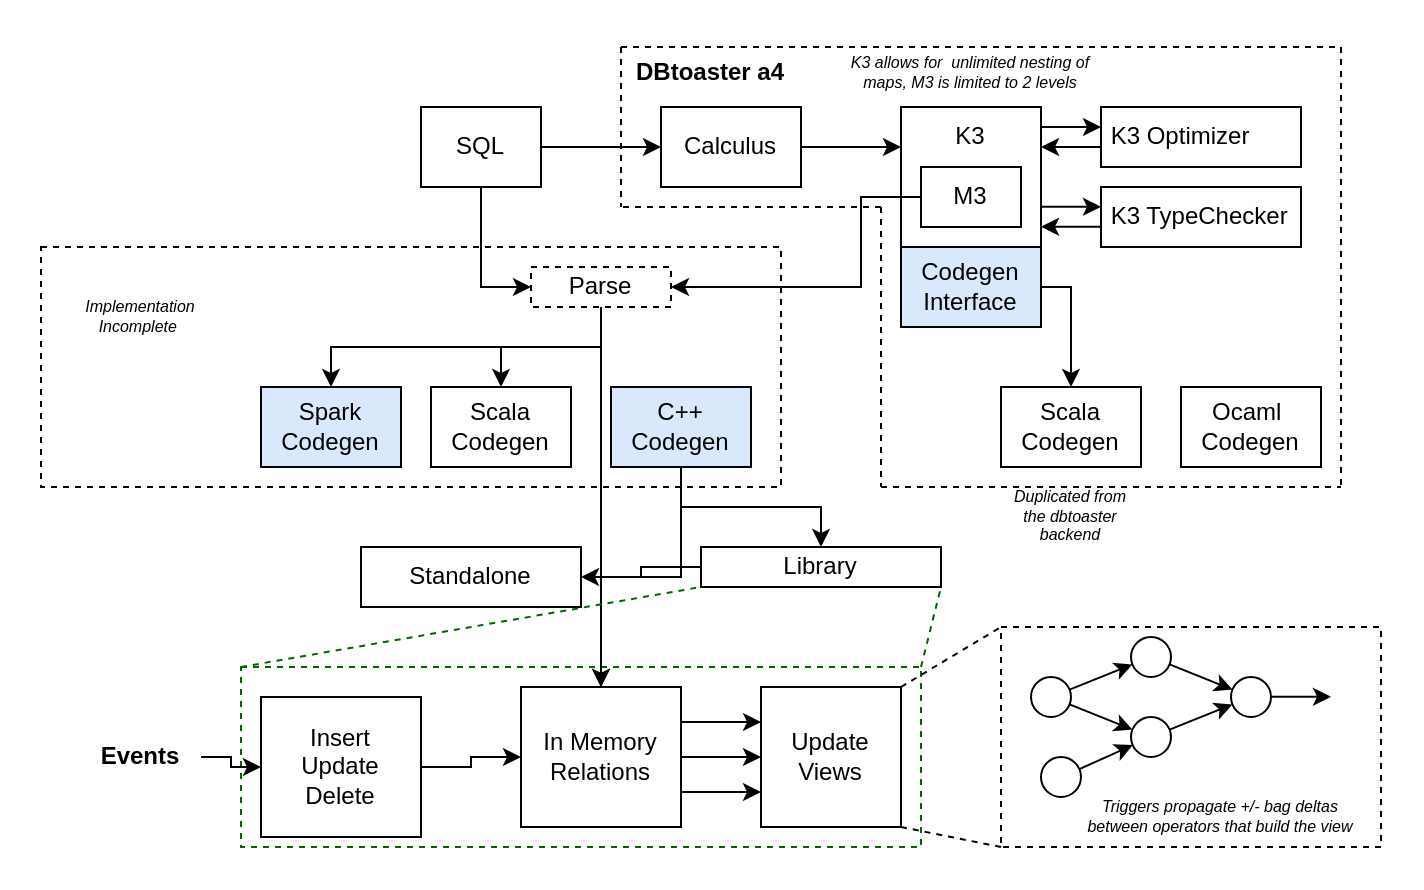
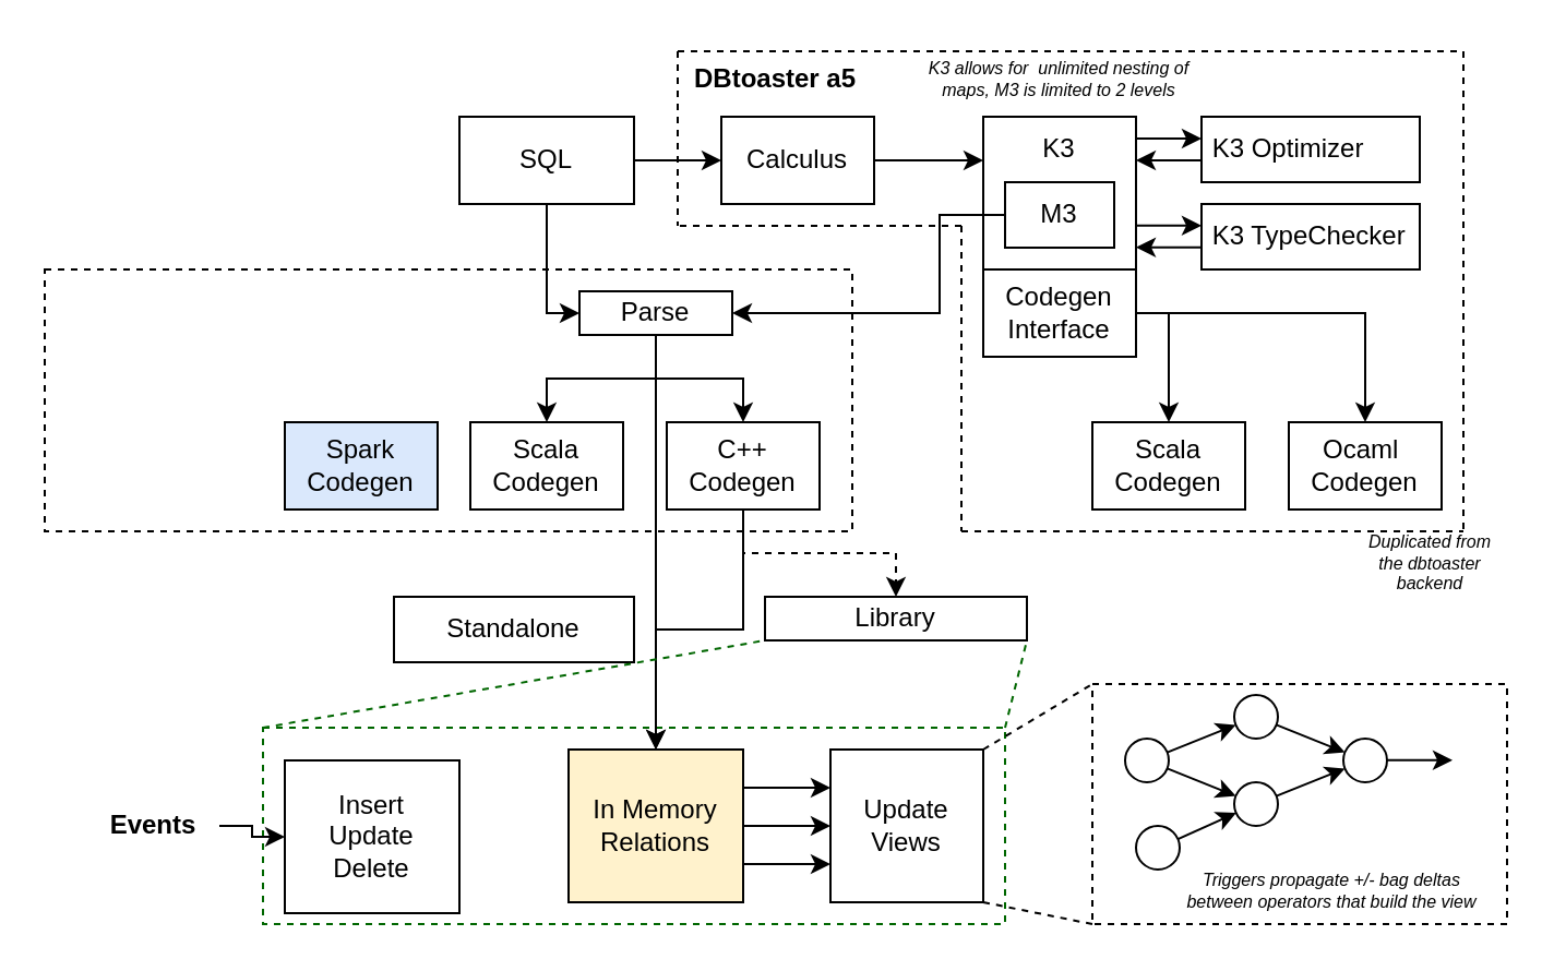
- <mxCell id="66" value="DBtoaster a4" style="text;html=1;strokeColor=none;fillColor=none;align=center;verticalAlign=middle;whiteSpace=wrap;rounded=0;dashed=1;fontStyle=1" vertex="1" parent="1"><mxGeometry x="305" y="23" width="100" height="25" as="geometry" /></mxCell>
+ <mxCell id="66" value="DBtoaster a5" style="text;html=1;strokeColor=none;fillColor=none;align=center;verticalAlign=middle;whiteSpace=wrap;rounded=0;dashed=1;fontStyle=1" vertex="1" parent="1"><mxGeometry x="305" y="23" width="100" height="25" as="geometry" /></mxCell>
- <mxCell id="7" value="SQL" style="rounded=0;whiteSpace=wrap;html=1;" vertex="1" parent="1"><mxGeometry x="210" y="53" width="60" height="40" as="geometry" /></mxCell>
+ <mxCell id="7" value="SQL" style="rounded=0;whiteSpace=wrap;html=1;" vertex="1" parent="1"><mxGeometry x="210" y="53" width="80" height="40" as="geometry" /></mxCell>
- <mxCell id="35" value="Parse" style="rounded=0;whiteSpace=wrap;html=1;dashed=1;" vertex="1" parent="1"><mxGeometry x="265" y="133" width="70" height="20" as="geometry" /></mxCell>
+ <mxCell id="35" value="Parse" style="rounded=0;whiteSpace=wrap;html=1;" vertex="1" parent="1"><mxGeometry x="265" y="133" width="70" height="20" as="geometry" /></mxCell>
- <mxCell id="17" value="Codegen Interface" style="rounded=0;whiteSpace=wrap;html=1;fillColor=#dae8fc;" vertex="1" parent="1"><mxGeometry x="450" y="123" width="70" height="40" as="geometry" /></mxCell>
+ <mxCell id="17" value="Codegen Interface" style="rounded=0;whiteSpace=wrap;html=1;" vertex="1" parent="1"><mxGeometry x="450" y="123" width="70" height="40" as="geometry" /></mxCell>
+ <mxCell id="14" style="edgeStyle=orthogonalEdgeStyle;html=1;exitX=1;exitY=0.5;exitDx=0;exitDy=0;entryX=0.5;entryY=0;entryDx=0;entryDy=0;rounded=0;" edge="1" parent="1" source="17" target="27"><mxGeometry relative="1" as="geometry" /></mxCell>
- <mxCell id="67" value="Implementation Incomplete&amp;nbsp;" style="text;html=1;strokeColor=none;fillColor=none;align=center;verticalAlign=middle;whiteSpace=wrap;rounded=0;dashed=1;fontSize=8;fontStyle=2" vertex="1" parent="1"><mxGeometry x="40" y="143" width="60" height="30" as="geometry" /></mxCell>
- <mxCell id="32" style="edgeStyle=orthogonalEdgeStyle;rounded=0;html=1;exitX=0.5;exitY=1;exitDx=0;exitDy=0;entryX=0.5;entryY=0;entryDx=0;entryDy=0;" edge="1" parent="1" source="35" target="28"><mxGeometry relative="1" as="geometry" /></mxCell>
+ <mxCell id="32" style="edgeStyle=orthogonalEdgeStyle;rounded=0;html=1;exitX=0.5;exitY=1;exitDx=0;exitDy=0;" edge="1" parent="1" source="35" target="31"><mxGeometry relative="1" as="geometry" /></mxCell>
- <mxCell id="31" value="C++&lt;br&gt;Codegen" style="rounded=0;whiteSpace=wrap;html=1;fillColor=#dae8fc;" vertex="1" parent="1"><mxGeometry x="305" y="193" width="70" height="40" as="geometry" /></mxCell>
+ <mxCell id="31" value="C++&lt;br&gt;Codegen" style="rounded=0;whiteSpace=wrap;html=1;" vertex="1" parent="1"><mxGeometry x="305" y="193" width="70" height="40" as="geometry" /></mxCell>
- <mxCell id="30" style="edgeStyle=orthogonalEdgeStyle;rounded=0;html=1;exitX=0.5;exitY=1;exitDx=0;exitDy=0;entryX=0.5;entryY=0;entryDx=0;entryDy=0;" edge="1" parent="1" source="31" target="10"><mxGeometry relative="1" as="geometry" /></mxCell>
+ <mxCell id="30" style="edgeStyle=orthogonalEdgeStyle;rounded=0;html=1;exitX=0.5;exitY=1;exitDx=0;exitDy=0;entryX=0.5;entryY=0;entryDx=0;entryDy=0;dashed=1;" edge="1" parent="1" source="31" target="10"><mxGeometry relative="1" as="geometry" /></mxCell>
- <mxCell id="68" value="Duplicated from the dbtoaster backend" style="text;html=1;strokeColor=none;fillColor=none;align=center;verticalAlign=middle;whiteSpace=wrap;rounded=0;dashed=1;fontSize=8;fontStyle=2" vertex="1" parent="1"><mxGeometry x="505" y="243" width="60" height="30" as="geometry" /></mxCell>
+ <mxCell id="68" value="Duplicated from the dbtoaster backend" style="text;html=1;strokeColor=none;fillColor=none;align=center;verticalAlign=middle;whiteSpace=wrap;rounded=0;dashed=1;fontSize=8;fontStyle=2" vertex="1" parent="1"><mxGeometry x="625" y="243" width="60" height="30" as="geometry" /></mxCell>
- <mxCell id="9" style="edgeStyle=orthogonalEdgeStyle;rounded=0;html=1;exitX=0;exitY=0.5;exitDx=0;exitDy=0;entryX=1;entryY=0.5;entryDx=0;entryDy=0;" edge="1" parent="1" source="10" target="11"><mxGeometry relative="1" as="geometry" /></mxCell>
- <mxCell id="44" value="In Memory&lt;br&gt;Relations" style="rounded=0;whiteSpace=wrap;html=1;" vertex="1" parent="1"><mxGeometry x="260" y="343" width="80" height="70" as="geometry" /></mxCell>
+ <mxCell id="44" value="In Memory&lt;br&gt;Relations" style="rounded=0;whiteSpace=wrap;html=1;fillColor=#fff2cc;" vertex="1" parent="1"><mxGeometry x="260" y="343" width="80" height="70" as="geometry" /></mxCell>
- <mxCell id="39" style="edgeStyle=orthogonalEdgeStyle;rounded=0;html=1;exitX=1;exitY=0.5;exitDx=0;exitDy=0;entryX=0;entryY=0.5;entryDx=0;entryDy=0;" edge="1" parent="1" source="40" target="44"><mxGeometry relative="1" as="geometry" /></mxCell>
